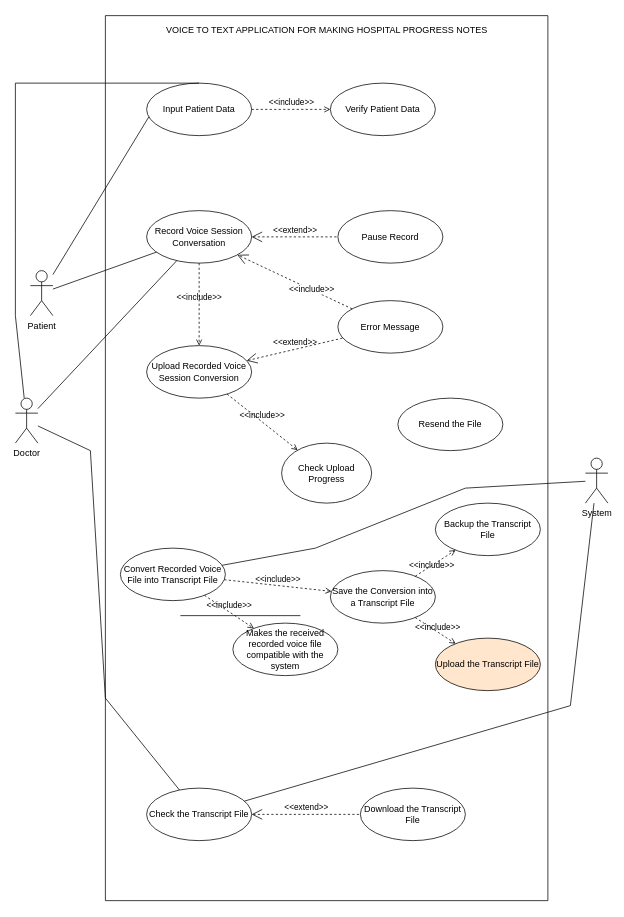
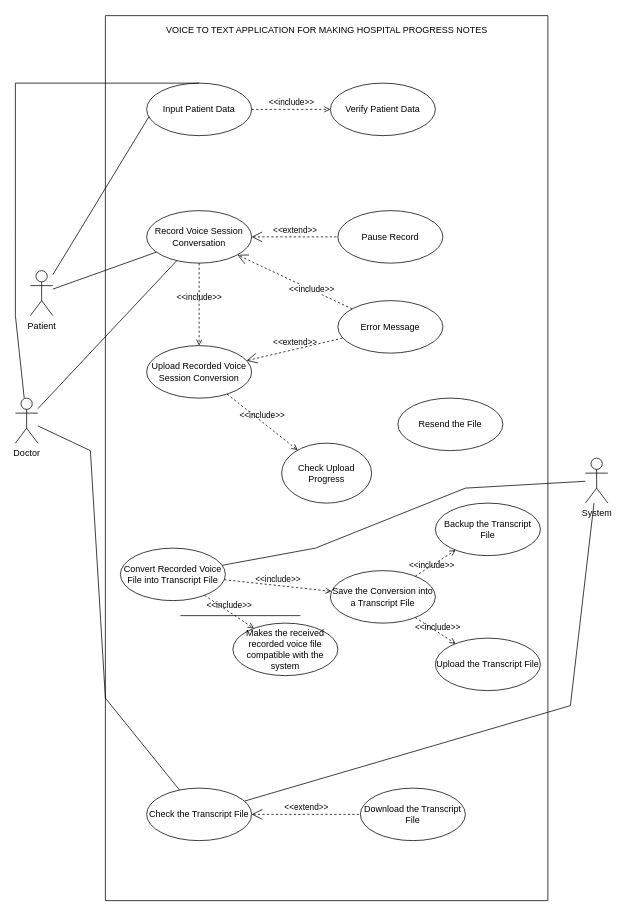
- <mxCell id="17" value="Upload the Transcript File" style="ellipse;whiteSpace=wrap;html=1;fillColor=#ffe6cc;" parent="2" vertex="1"><mxGeometry x="440" y="830" width="140" height="70" as="geometry" /></mxCell>
+ <mxCell id="17" value="Upload the Transcript File" style="ellipse;whiteSpace=wrap;html=1;" parent="2" vertex="1"><mxGeometry x="440" y="830" width="140" height="70" as="geometry" /></mxCell>
